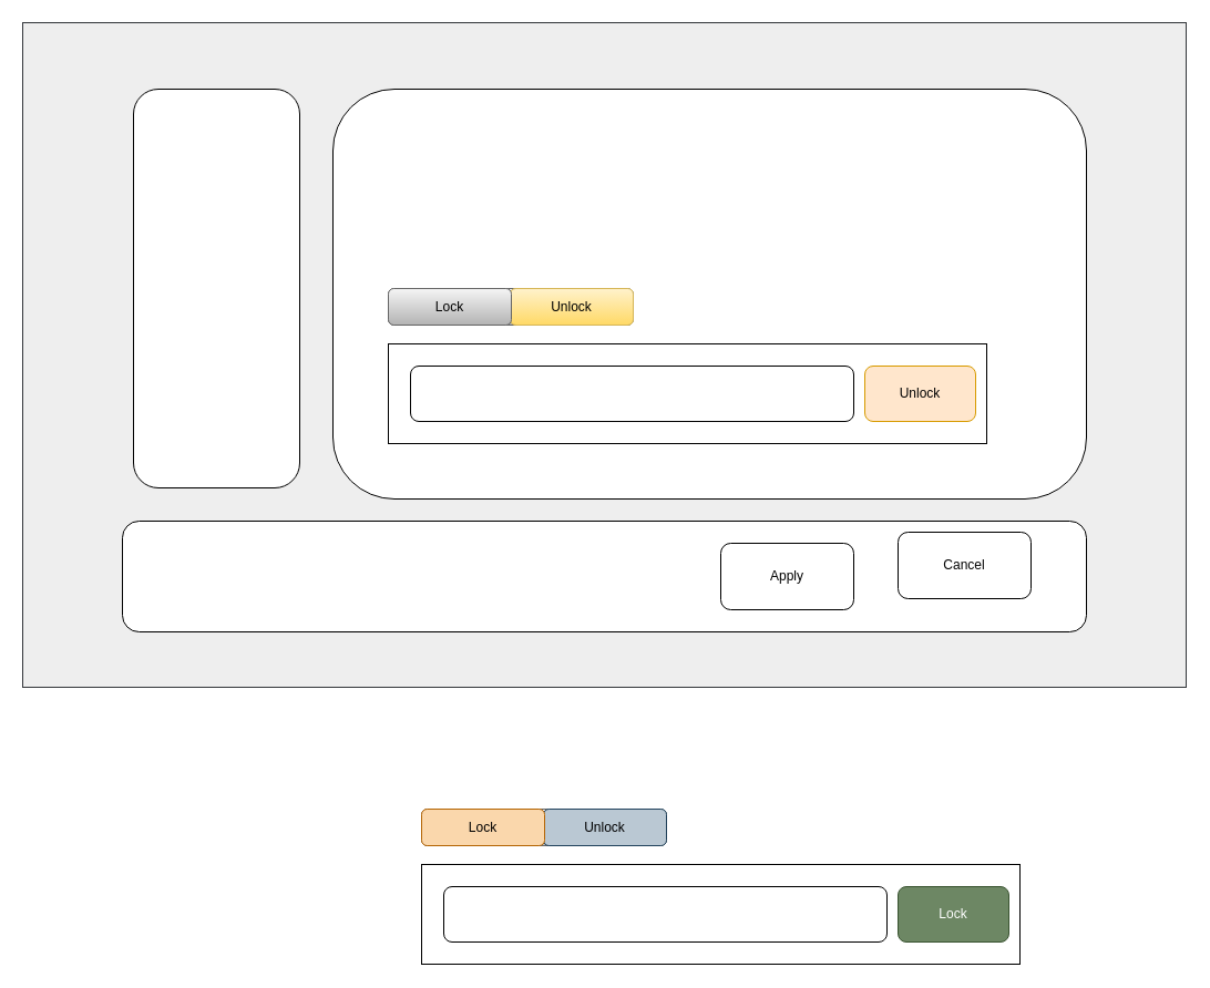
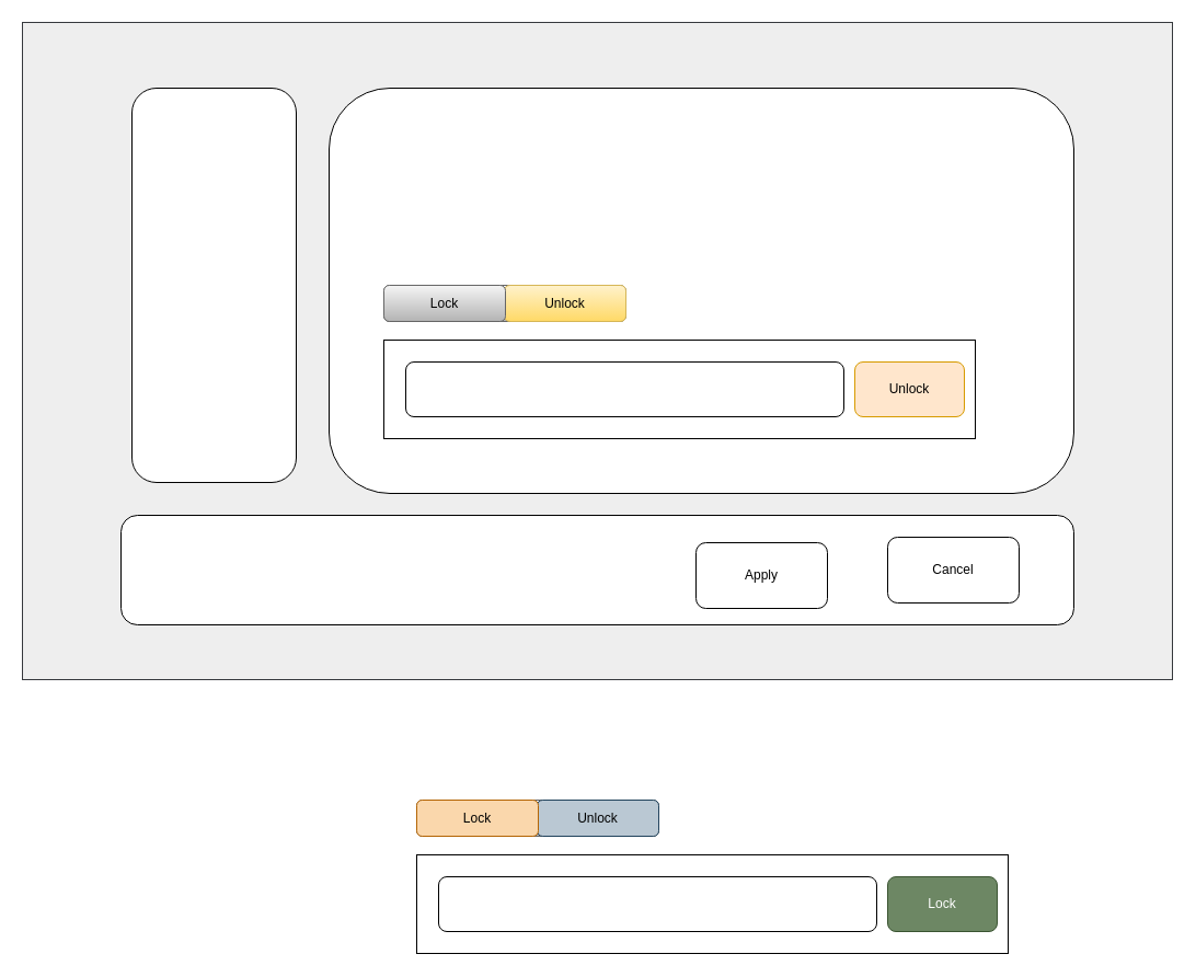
- <mxCell id="21" value="Cancel" style="rounded=1;whiteSpace=wrap;html=1;" vertex="1" parent="1"><mxGeometry x="810" y="480" width="120" height="60" as="geometry" /></mxCell>
+ <mxCell id="21" value="Cancel" style="rounded=1;whiteSpace=wrap;html=1;" vertex="1" parent="1"><mxGeometry x="810" y="490" width="120" height="60" as="geometry" /></mxCell>
- <mxCell id="20" value="Apply" style="rounded=1;whiteSpace=wrap;html=1;" vertex="1" parent="1"><mxGeometry x="650" y="490" width="120" height="60" as="geometry" /></mxCell>
+ <mxCell id="20" value="Apply" style="rounded=1;whiteSpace=wrap;html=1;" vertex="1" parent="1"><mxGeometry x="635" y="495" width="120" height="60" as="geometry" /></mxCell>
